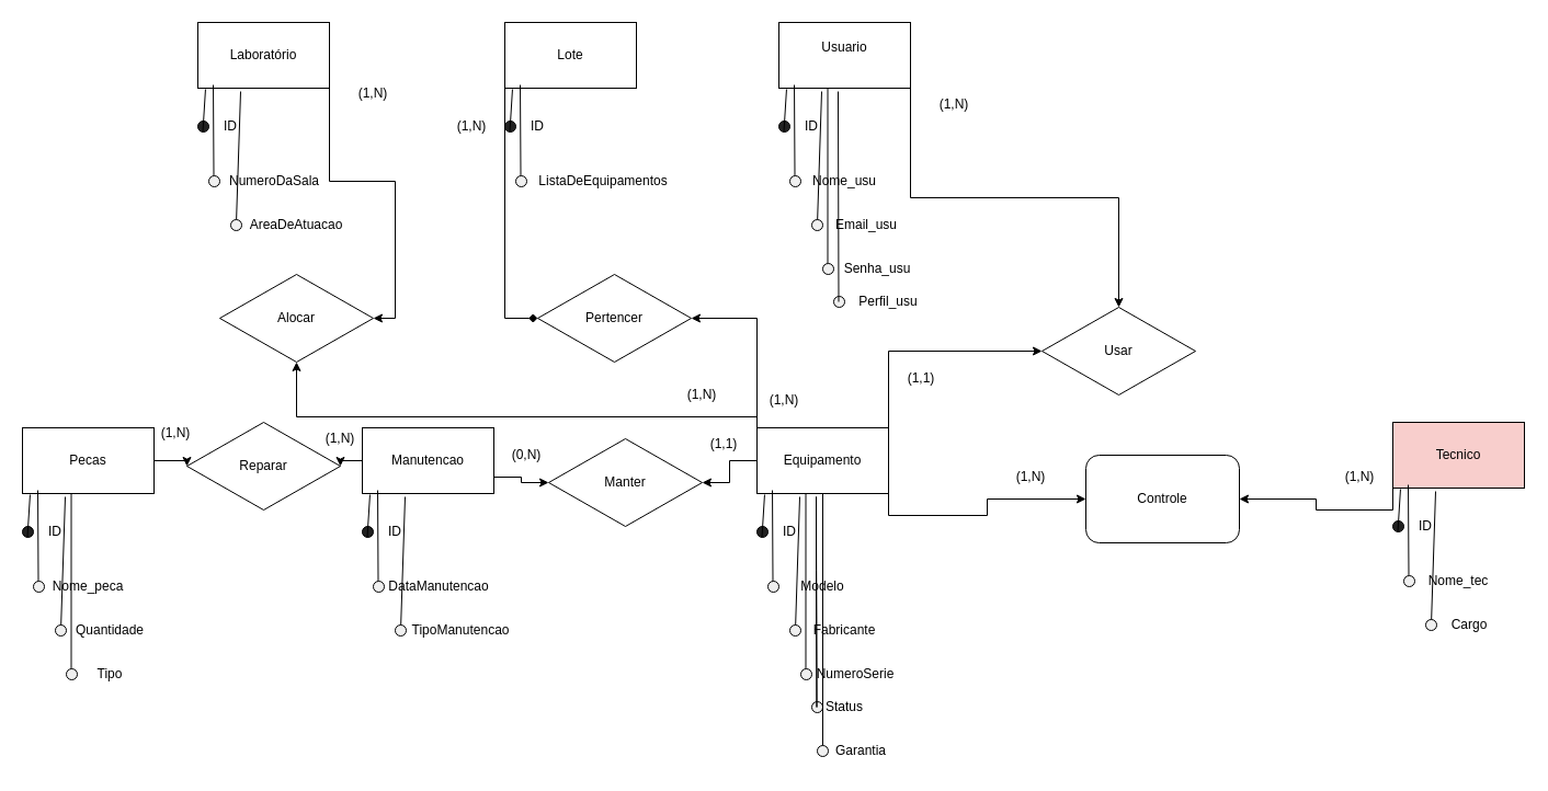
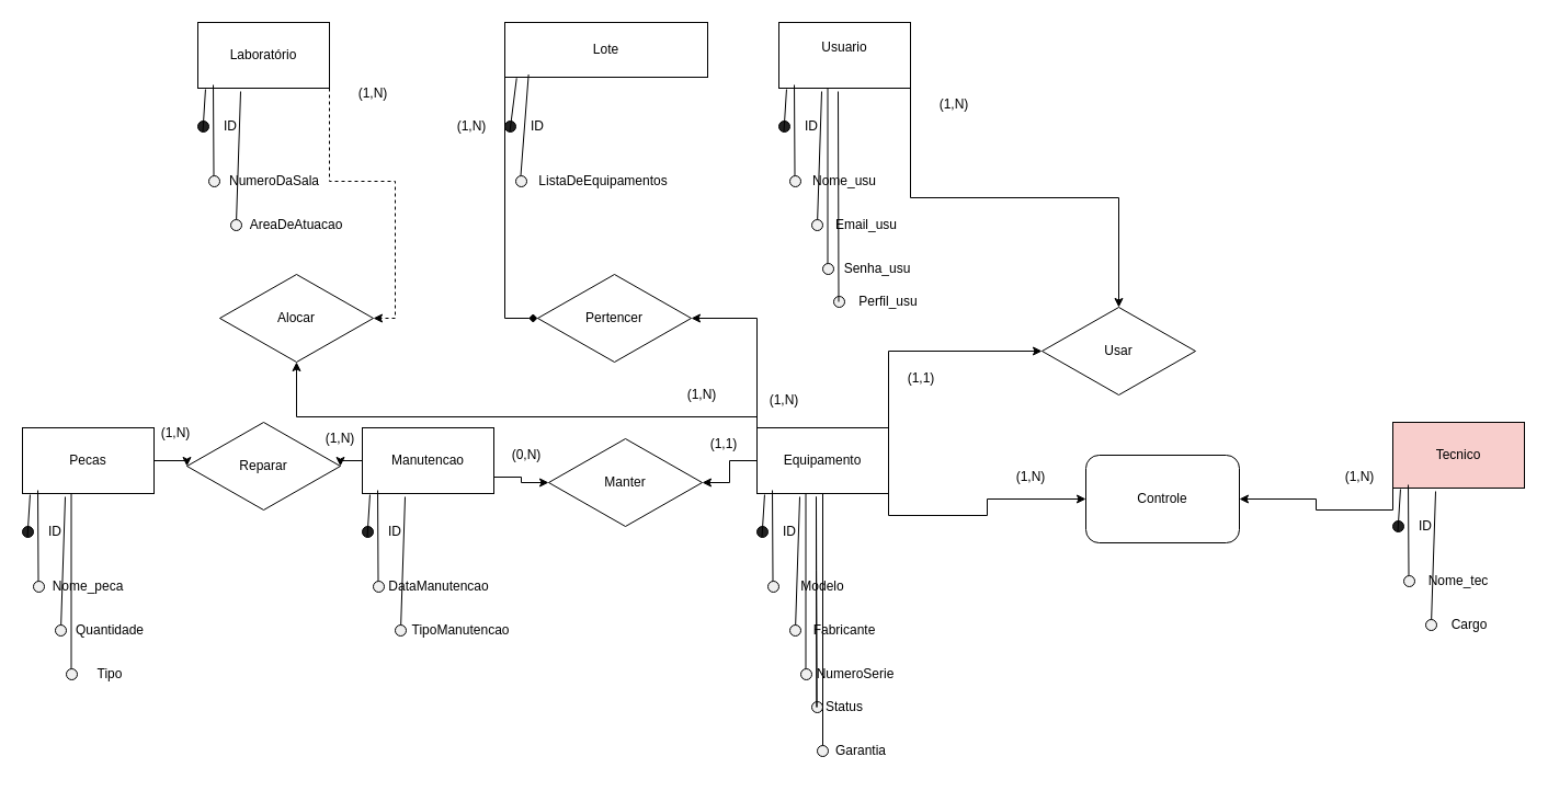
- <mxCell id="21" value="Lote" style="rounded=0;whiteSpace=wrap;html=1;" vertex="1" parent="1"><mxGeometry x="460" y="20" width="120" height="60" as="geometry" /></mxCell>
+ <mxCell id="21" value="Lote" style="rounded=0;whiteSpace=wrap;html=1;" vertex="1" parent="1"><mxGeometry x="460" y="20" width="185" height="50" as="geometry" /></mxCell>
- <mxCell id="28" style="edgeStyle=orthogonalEdgeStyle;rounded=0;orthogonalLoop=1;jettySize=auto;html=1;exitX=1;exitY=1;exitDx=0;exitDy=0;entryX=1;entryY=0.5;entryDx=0;entryDy=0;" edge="1" parent="1" source="29" target="113"><mxGeometry relative="1" as="geometry" /></mxCell>
+ <mxCell id="28" style="edgeStyle=orthogonalEdgeStyle;rounded=0;orthogonalLoop=1;jettySize=auto;html=1;exitX=1;exitY=1;exitDx=0;exitDy=0;entryX=1;entryY=0.5;entryDx=0;entryDy=0;dashed=1;" edge="1" parent="1" source="29" target="113"><mxGeometry relative="1" as="geometry" /></mxCell>
